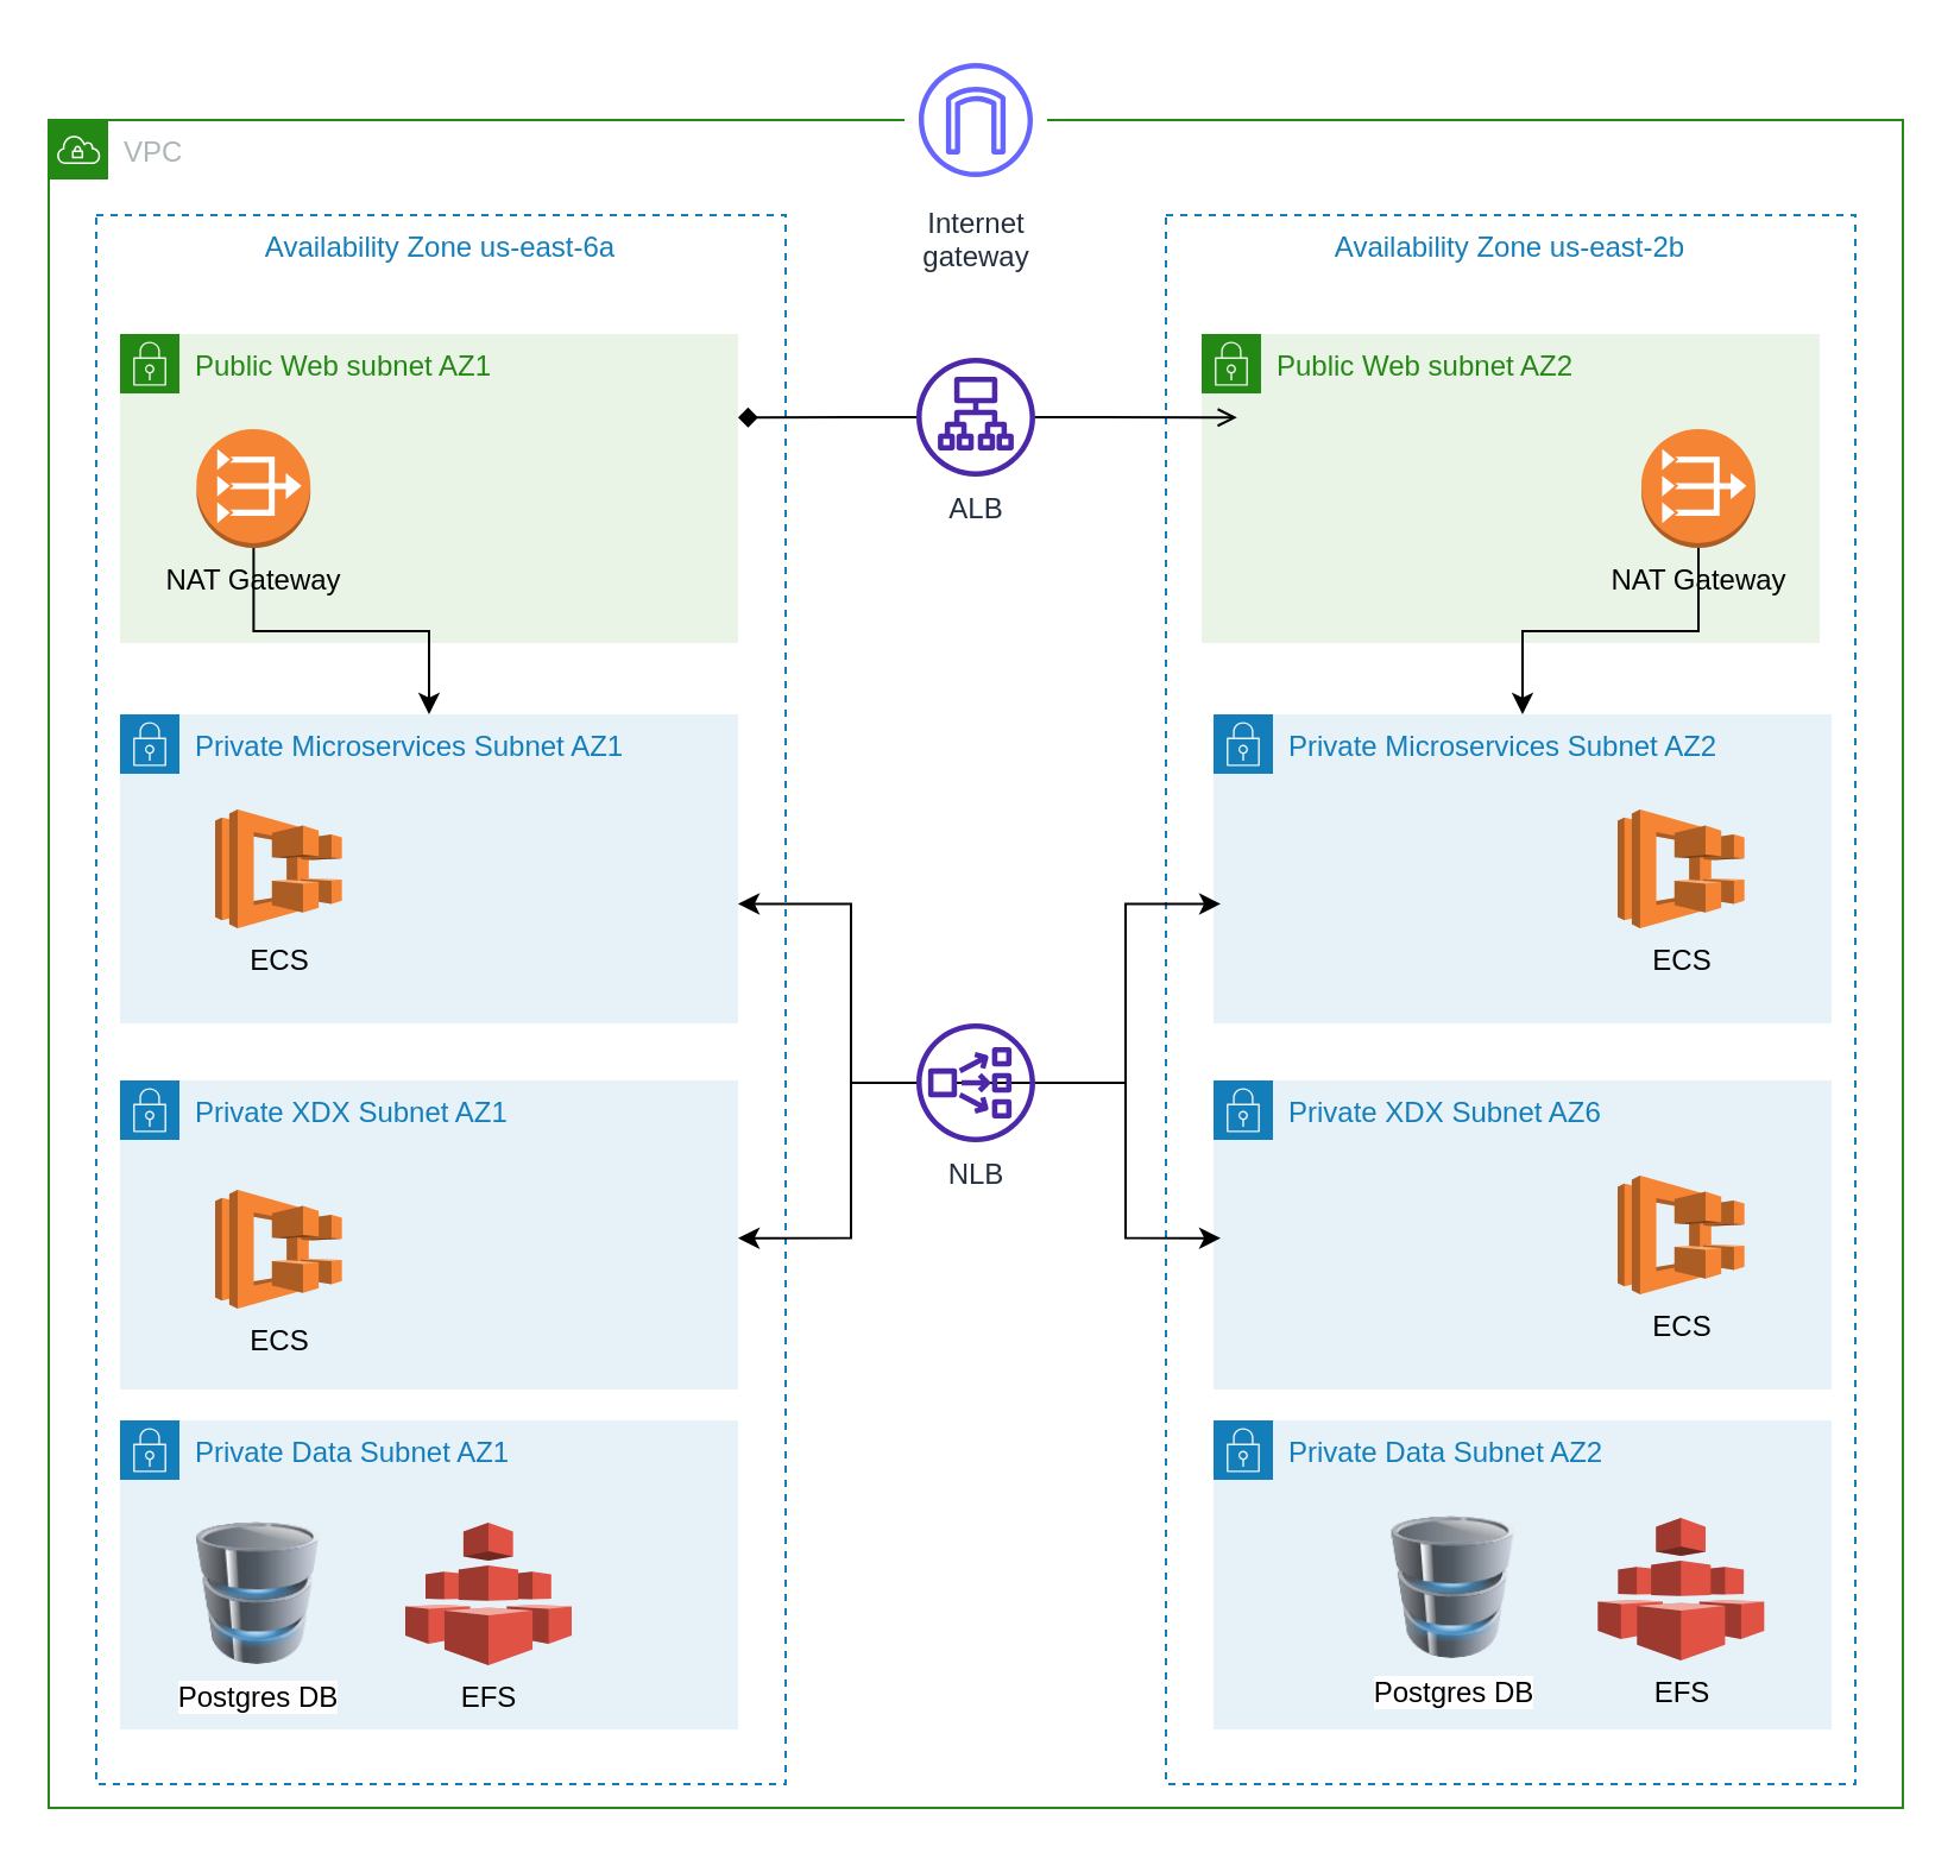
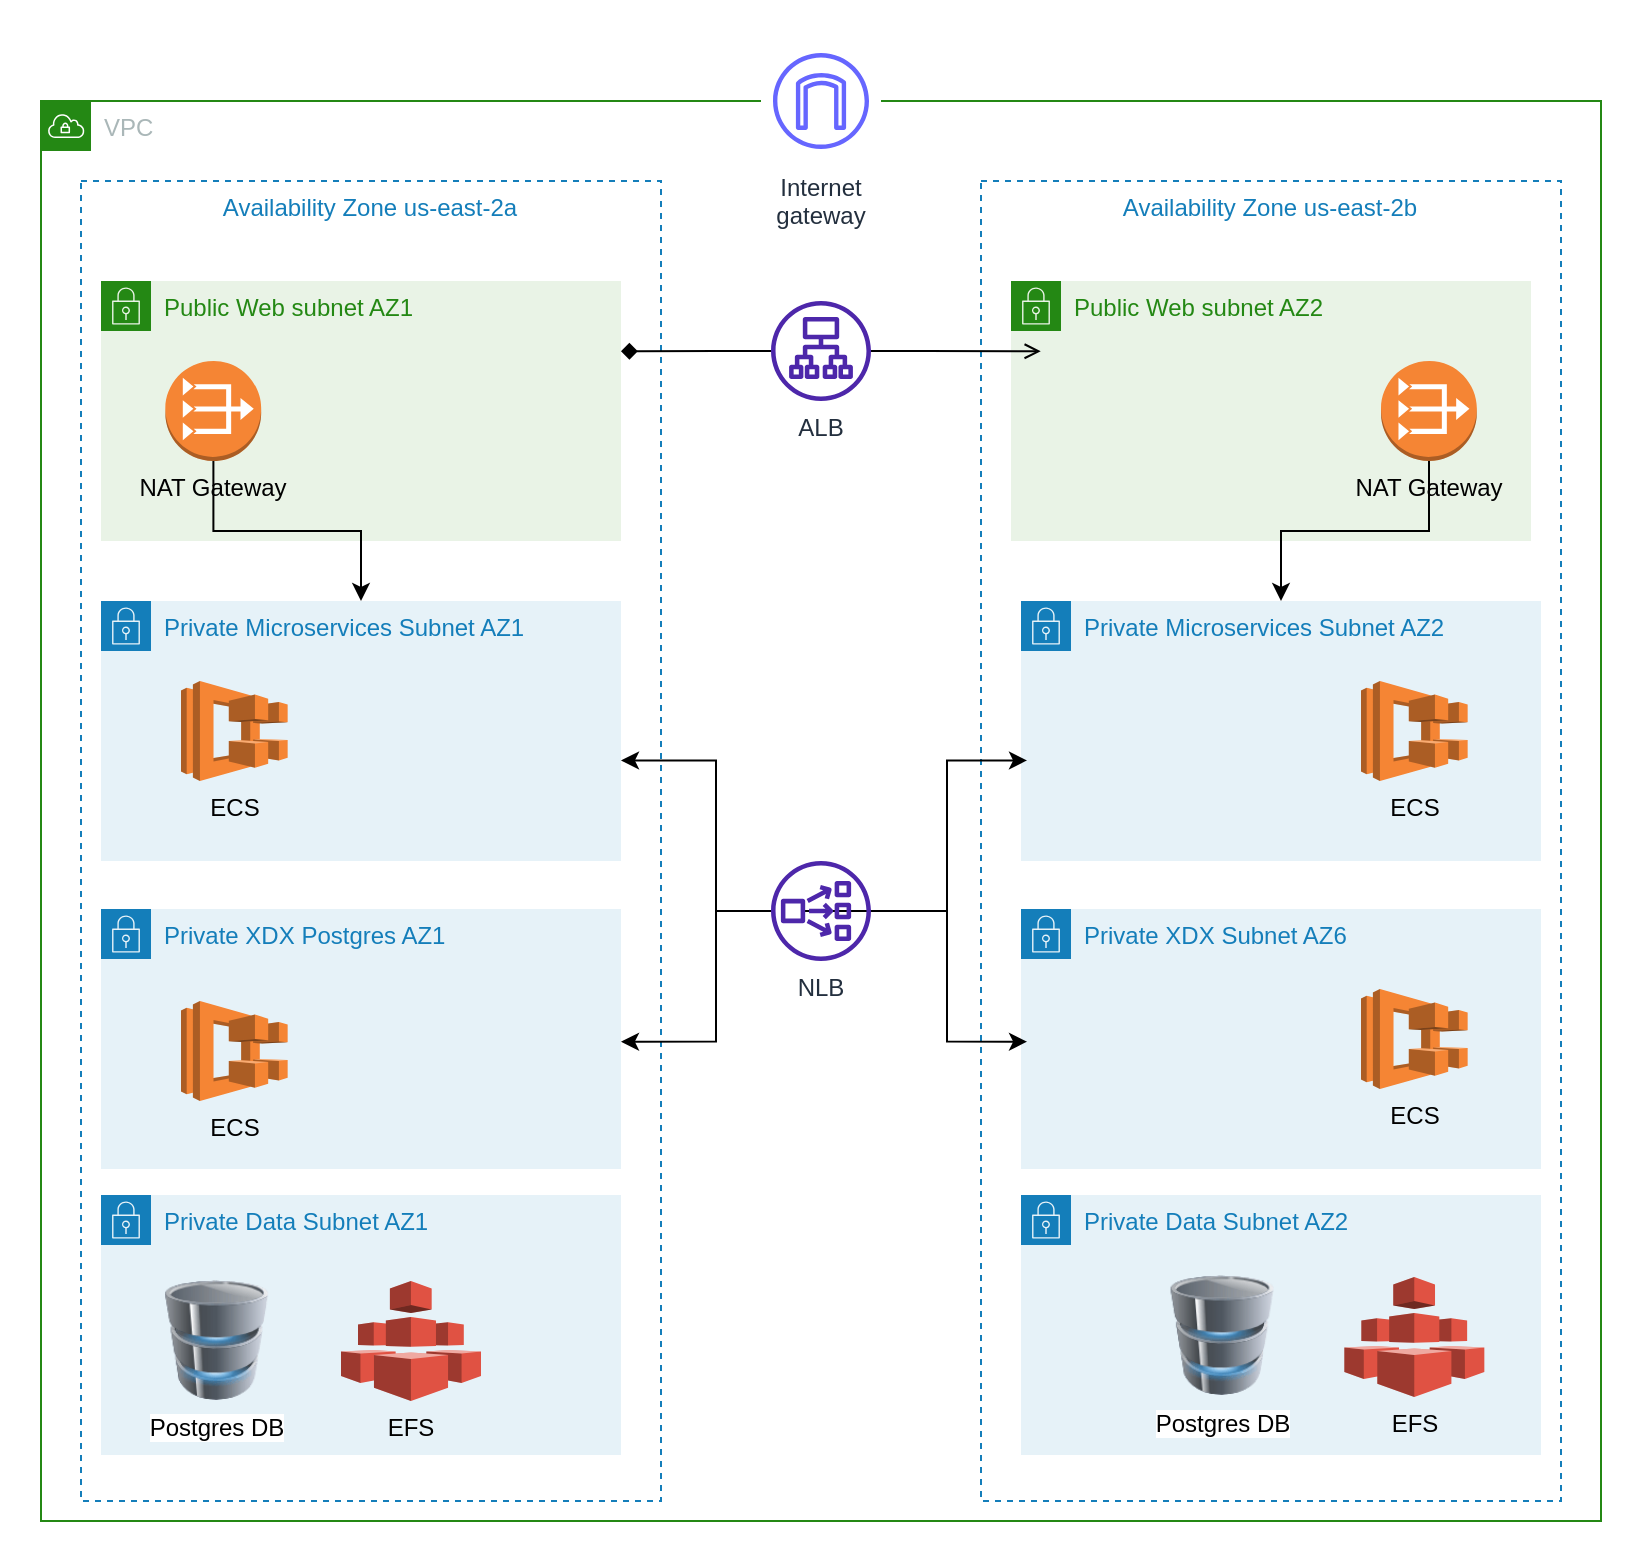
- <mxCell id="3" value="Availability Zone us-east-6a" style="fillColor=none;strokeColor=#147EBA;dashed=1;verticalAlign=top;fontStyle=0;fontColor=#147EBA;" vertex="1" parent="2"><mxGeometry x="20" y="40" width="290" height="660" as="geometry" /></mxCell>
+ <mxCell id="3" value="Availability Zone us-east-2a" style="fillColor=none;strokeColor=#147EBA;dashed=1;verticalAlign=top;fontStyle=0;fontColor=#147EBA;" vertex="1" parent="2"><mxGeometry x="20" y="40" width="290" height="660" as="geometry" /></mxCell>
- <mxCell id="9" value="Private XDX Subnet AZ1" style="points=[[0,0],[0.25,0],[0.5,0],[0.75,0],[1,0],[1,0.25],[1,0.5],[1,0.75],[1,1],[0.75,1],[0.5,1],[0.25,1],[0,1],[0,0.75],[0,0.5],[0,0.25]];outlineConnect=0;gradientColor=none;html=1;whiteSpace=wrap;fontSize=12;fontStyle=0;container=1;pointerEvents=0;collapsible=0;recursiveResize=0;shape=mxgraph.aws4.group;grIcon=mxgraph.aws4.group_security_group;grStroke=0;strokeColor=#147EBA;fillColor=#E6F2F8;verticalAlign=top;align=left;spacingLeft=30;fontColor=#147EBA;dashed=0;" vertex="1" parent="2"><mxGeometry x="30" y="404" width="260" height="130" as="geometry" /></mxCell>
+ <mxCell id="9" value="Private XDX Postgres AZ1" style="points=[[0,0],[0.25,0],[0.5,0],[0.75,0],[1,0],[1,0.25],[1,0.5],[1,0.75],[1,1],[0.75,1],[0.5,1],[0.25,1],[0,1],[0,0.75],[0,0.5],[0,0.25]];outlineConnect=0;gradientColor=none;html=1;whiteSpace=wrap;fontSize=12;fontStyle=0;container=1;pointerEvents=0;collapsible=0;recursiveResize=0;shape=mxgraph.aws4.group;grIcon=mxgraph.aws4.group_security_group;grStroke=0;strokeColor=#147EBA;fillColor=#E6F2F8;verticalAlign=top;align=left;spacingLeft=30;fontColor=#147EBA;dashed=0;" vertex="1" parent="2"><mxGeometry x="30" y="404" width="260" height="130" as="geometry" /></mxCell>
